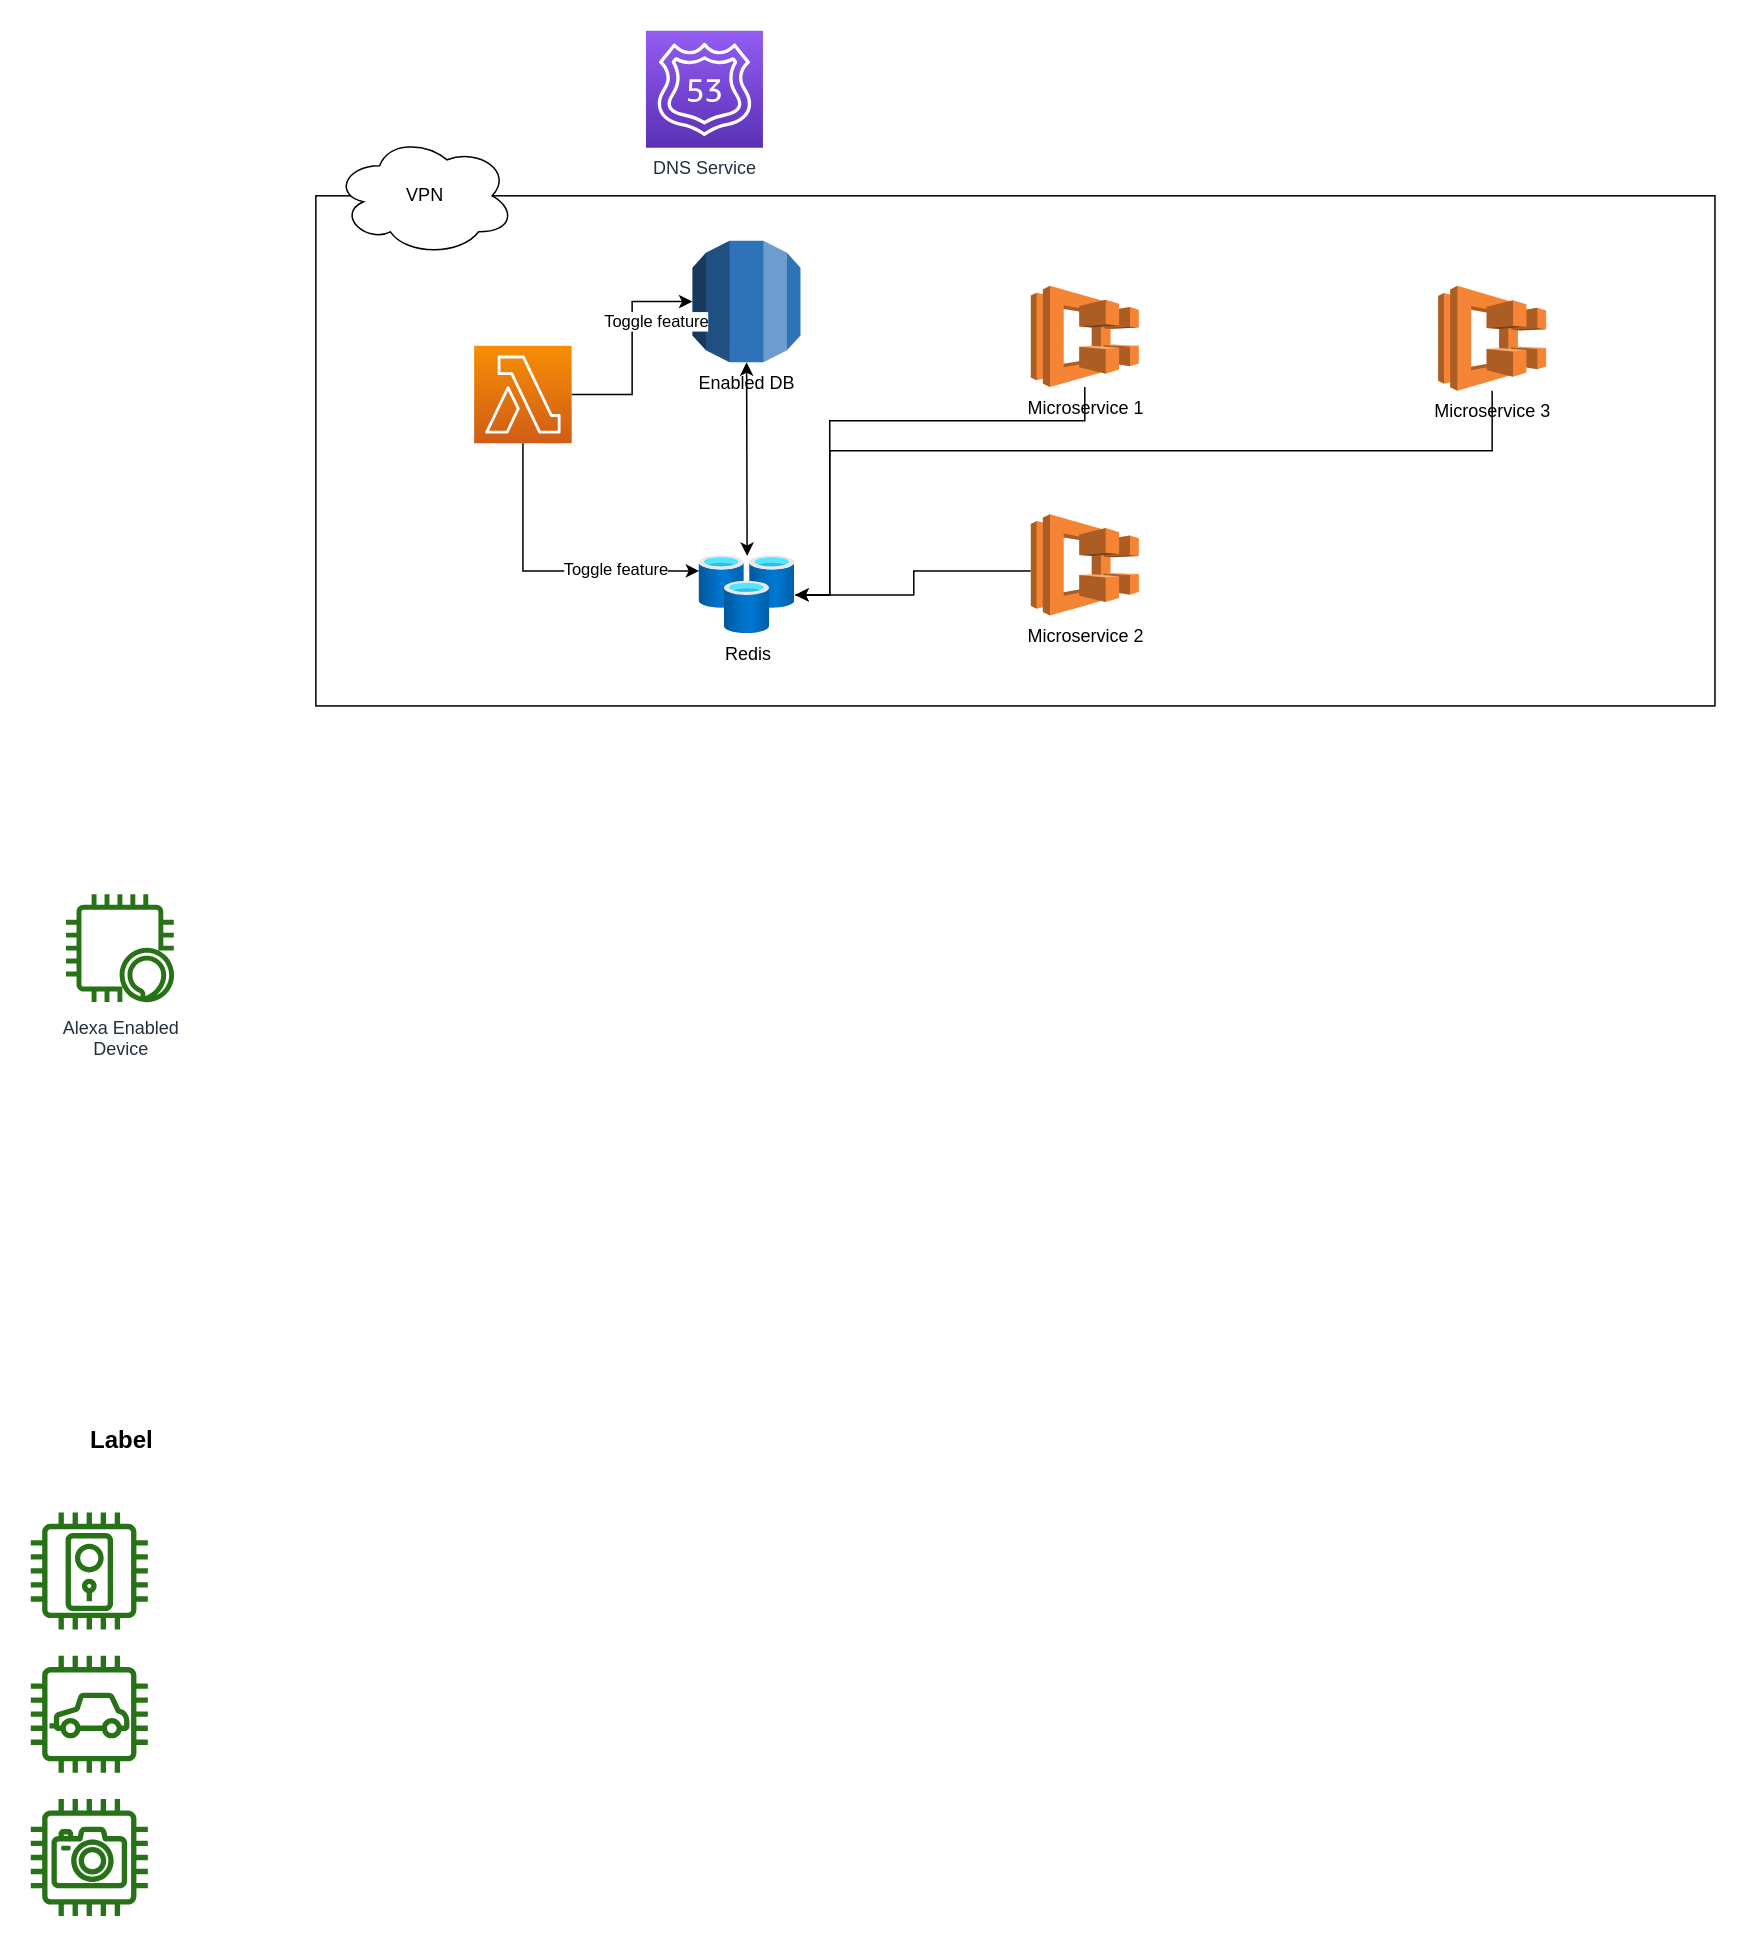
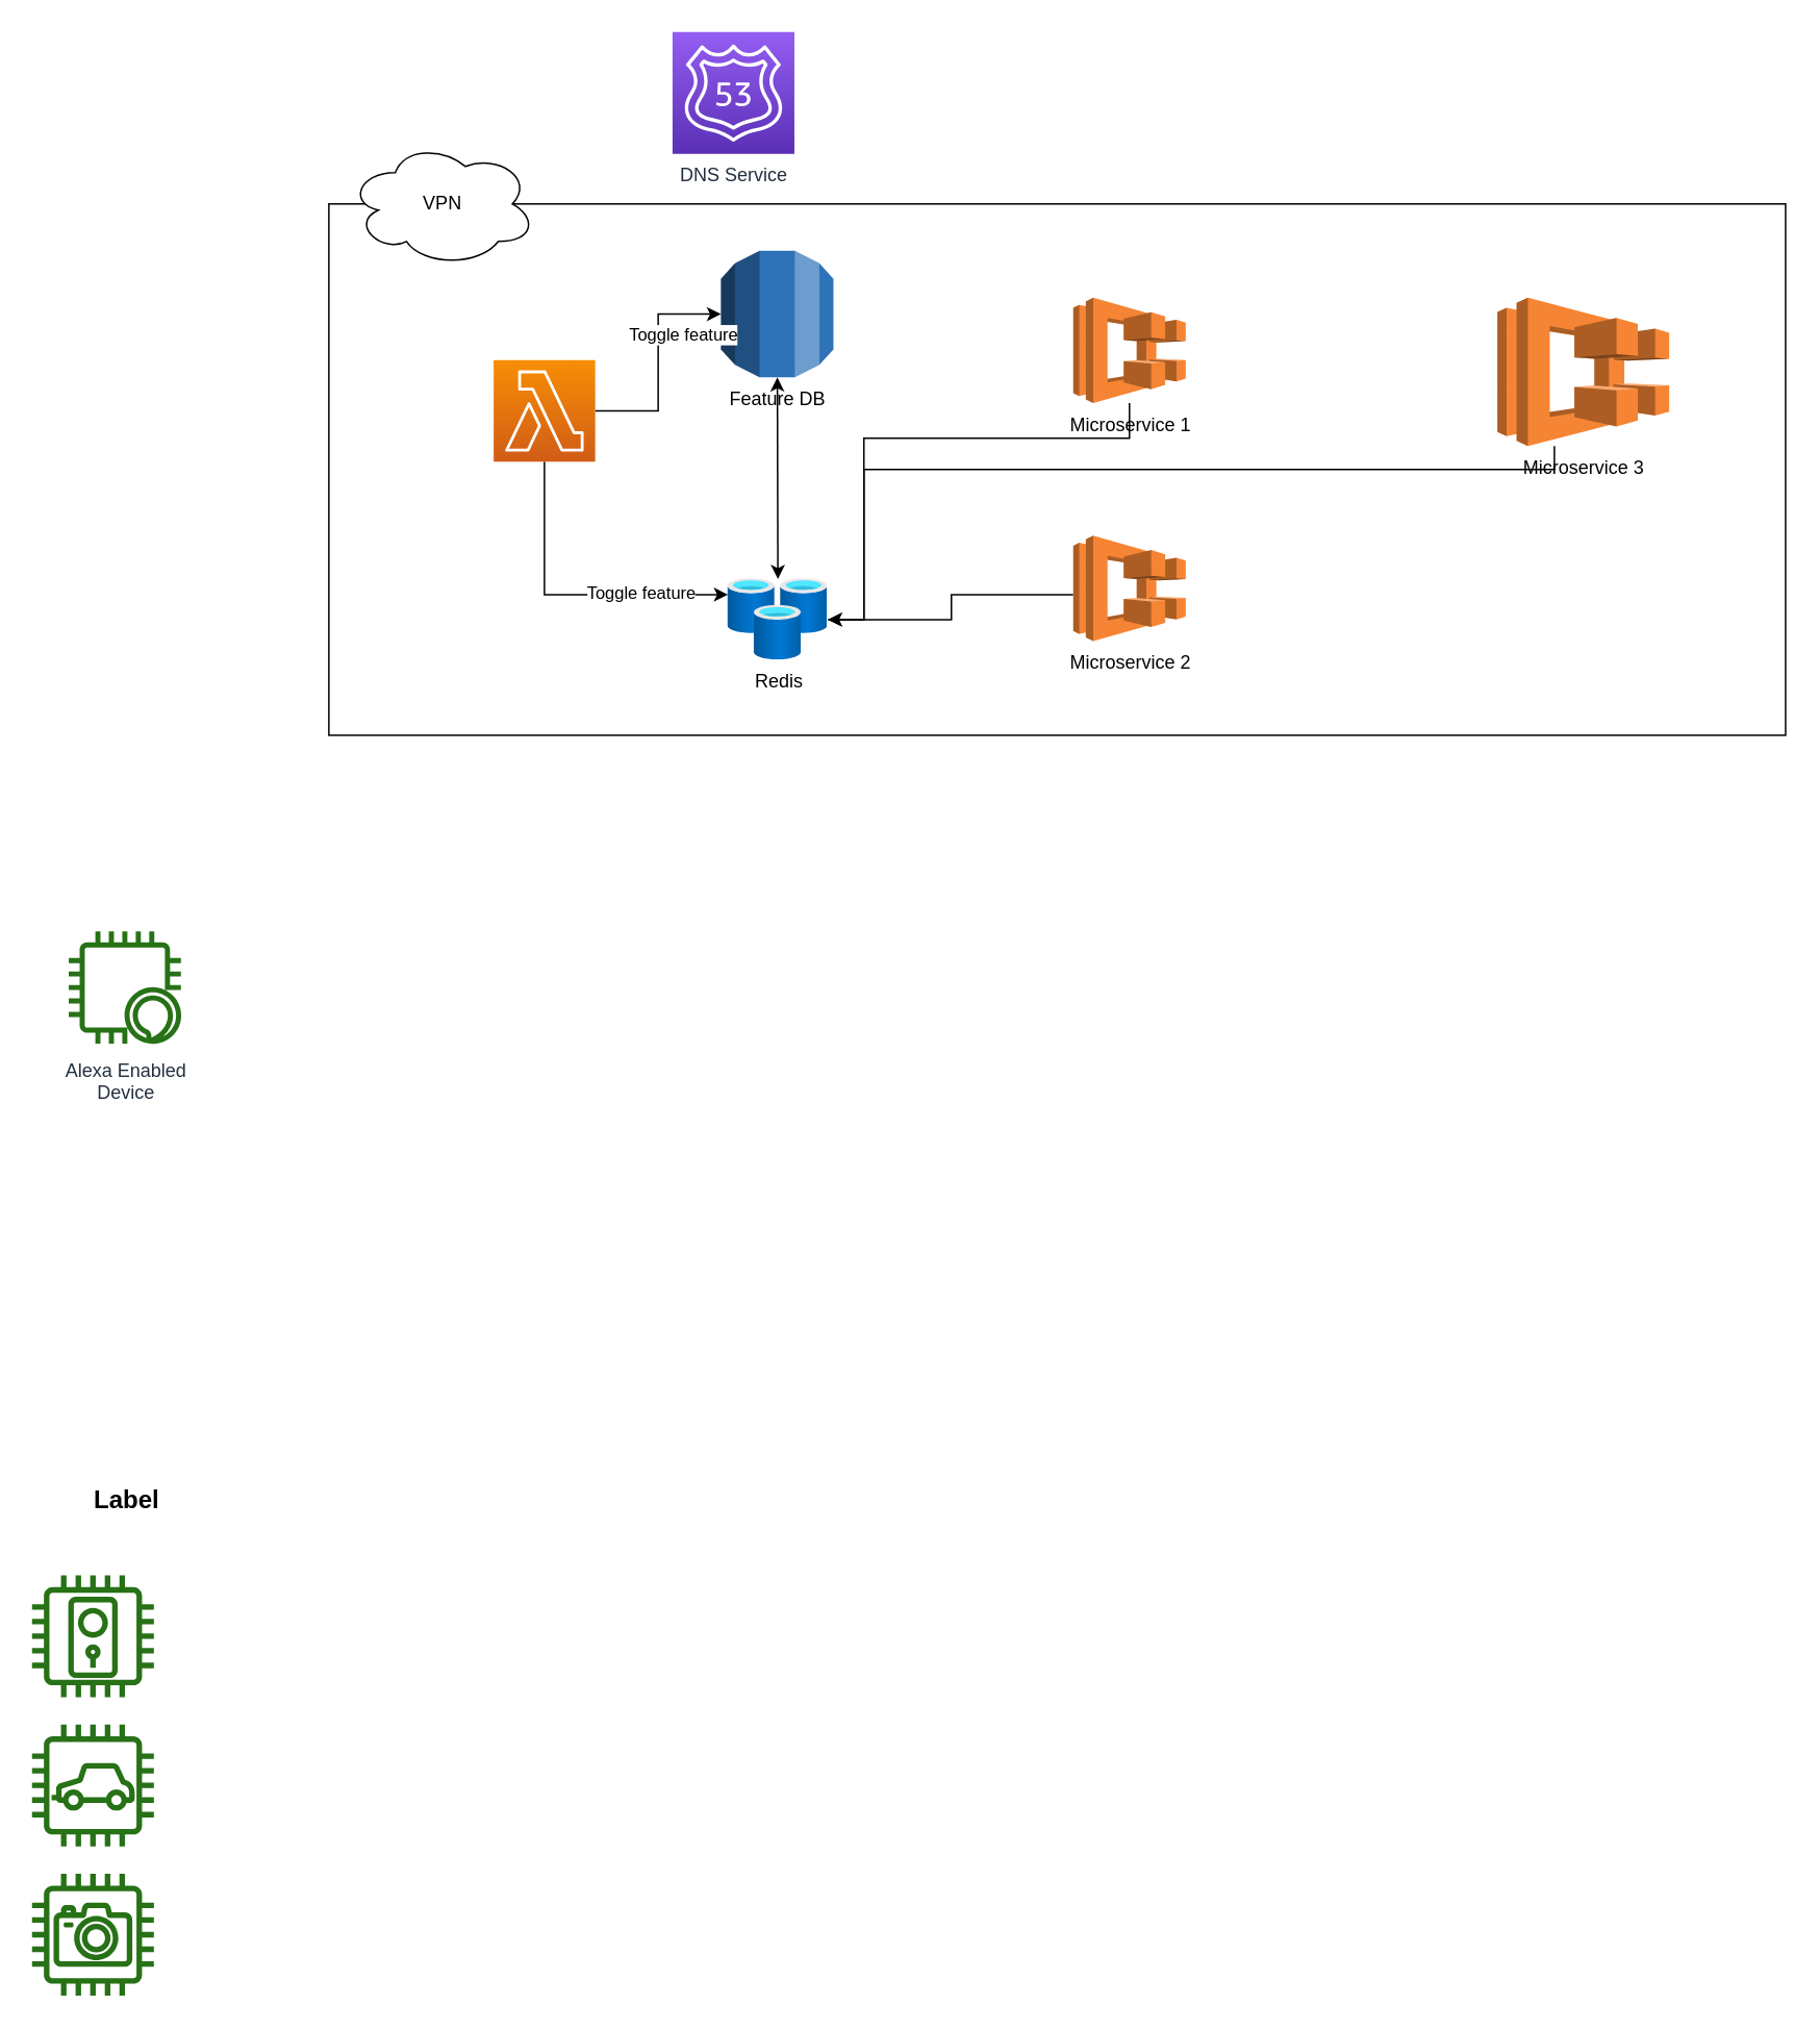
- <mxCell id="14" value="Microservice 3" style="outlineConnect=0;dashed=0;verticalLabelPosition=bottom;verticalAlign=top;align=center;html=1;shape=mxgraph.aws3.ecs;fillColor=#F58534;gradientColor=none;" vertex="1" parent="1"><mxGeometry x="958" y="190" width="72" height="70" as="geometry" /></mxCell>
+ <mxCell id="14" value="Microservice 3" style="outlineConnect=0;dashed=0;verticalLabelPosition=bottom;verticalAlign=top;align=center;html=1;shape=mxgraph.aws3.ecs;fillColor=#F58534;gradientColor=none;" vertex="1" parent="1"><mxGeometry x="958" y="190" width="110" height="95" as="geometry" /></mxCell>
- <mxCell id="15" value="Enabled DB" style="outlineConnect=0;dashed=0;verticalLabelPosition=bottom;verticalAlign=top;align=center;html=1;shape=mxgraph.aws3.rds;fillColor=#2E73B8;gradientColor=none;" vertex="1" parent="1"><mxGeometry x="461" y="160" width="72" height="81" as="geometry" /></mxCell>
+ <mxCell id="15" value="Feature DB" style="outlineConnect=0;dashed=0;verticalLabelPosition=bottom;verticalAlign=top;align=center;html=1;shape=mxgraph.aws3.rds;fillColor=#2E73B8;gradientColor=none;" vertex="1" parent="1"><mxGeometry x="461" y="160" width="72" height="81" as="geometry" /></mxCell>
